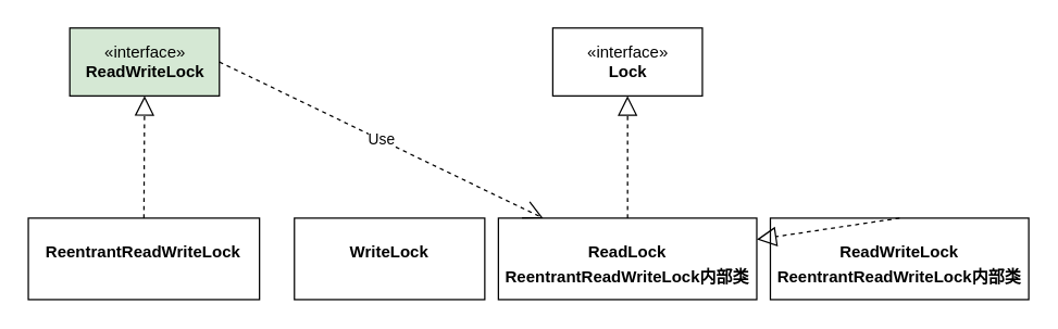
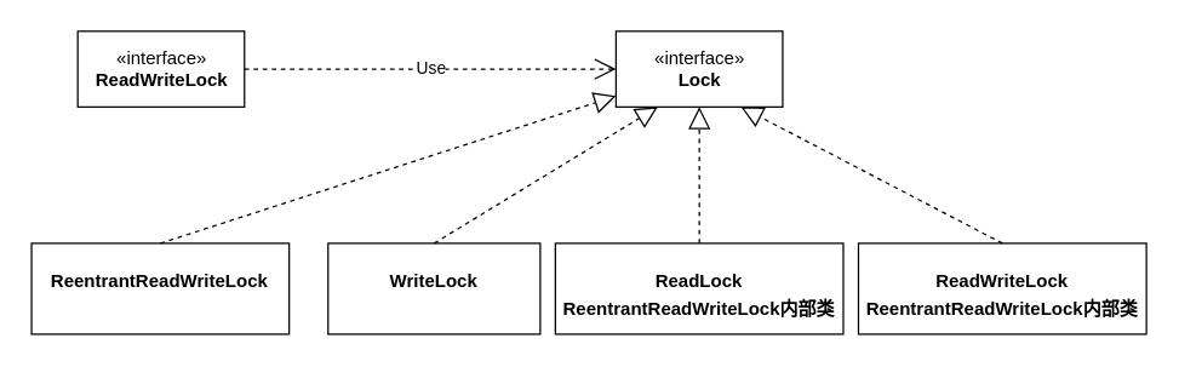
- <mxCell id="9" value="«interface»&lt;br&gt;&lt;b&gt;ReadWriteLock&lt;/b&gt;&lt;br&gt;" style="html=1;fillColor=#d5e8d4;" vertex="1" parent="1"><mxGeometry x="50.833" y="20" width="110" height="50" as="geometry" /></mxCell>
+ <mxCell id="9" value="«interface»&lt;br&gt;&lt;b&gt;ReadWriteLock&lt;/b&gt;&lt;br&gt;" style="html=1;" vertex="1" parent="1"><mxGeometry x="50.833" y="20" width="110" height="50" as="geometry" /></mxCell>
- <mxCell id="12" value="Use" style="endArrow=open;endSize=12;dashed=1;html=1;exitX=1;exitY=0.5;exitDx=0;exitDy=0;" edge="1" parent="1" source="9" target="4"><mxGeometry width="160" relative="1" as="geometry"><mxPoint x="216" y="40" as="sourcePoint" /><mxPoint x="376" y="40" as="targetPoint" /></mxGeometry></mxCell>
+ <mxCell id="12" value="Use" style="endArrow=open;endSize=12;dashed=1;html=1;exitX=1;exitY=0.5;exitDx=0;exitDy=0;entryX=0;entryY=0.5;entryDx=0;entryDy=0;" edge="1" parent="1" source="9" target="2"><mxGeometry width="160" relative="1" as="geometry"><mxPoint x="216" y="40" as="sourcePoint" /><mxPoint x="376" y="40" as="targetPoint" /></mxGeometry></mxCell>
+ <mxCell id="8" value="" style="endArrow=block;dashed=1;endFill=0;endSize=12;html=1;entryX=0.25;entryY=1;entryDx=0;entryDy=0;exitX=0.5;exitY=0;exitDx=0;exitDy=0;" edge="1" parent="1" source="3" target="2"><mxGeometry width="160" relative="1" as="geometry"><mxPoint x="206" y="350" as="sourcePoint" /><mxPoint x="366" y="350" as="targetPoint" /></mxGeometry></mxCell>
- <mxCell id="11" value="" style="endArrow=block;dashed=1;endFill=0;endSize=12;html=1;entryX=0.5;entryY=1;entryDx=0;entryDy=0;exitX=0.5;exitY=0;exitDx=0;exitDy=0;" edge="1" parent="1" source="10" target="9"><mxGeometry width="160" relative="1" as="geometry"><mxPoint x="-9.667" y="-35" as="sourcePoint" /><mxPoint x="128.333" y="-85" as="targetPoint" /></mxGeometry></mxCell>
+ <mxCell id="11" value="" style="endArrow=block;dashed=1;endFill=0;endSize=12;html=1;exitX=0.5;exitY=0;exitDx=0;exitDy=0;" edge="1" parent="1" source="10" target="2"><mxGeometry width="160" relative="1" as="geometry"><mxPoint x="-9.667" y="-35" as="sourcePoint" /><mxPoint x="128.333" y="-85" as="targetPoint" /></mxGeometry></mxCell>
- <mxCell id="7" value="" style="endArrow=block;dashed=1;endFill=0;endSize=12;html=1;exitX=0.5;exitY=0;exitDx=0;exitDy=0;" edge="1" parent="1" source="5" target="4"><mxGeometry width="160" relative="1" as="geometry"><mxPoint x="196" y="340" as="sourcePoint" /><mxPoint x="356" y="340" as="targetPoint" /></mxGeometry></mxCell>
+ <mxCell id="7" value="" style="endArrow=block;dashed=1;endFill=0;endSize=12;html=1;entryX=0.75;entryY=1;entryDx=0;entryDy=0;exitX=0.5;exitY=0;exitDx=0;exitDy=0;" edge="1" parent="1" source="5" target="2"><mxGeometry width="160" relative="1" as="geometry"><mxPoint x="196" y="340" as="sourcePoint" /><mxPoint x="356" y="340" as="targetPoint" /></mxGeometry></mxCell>
